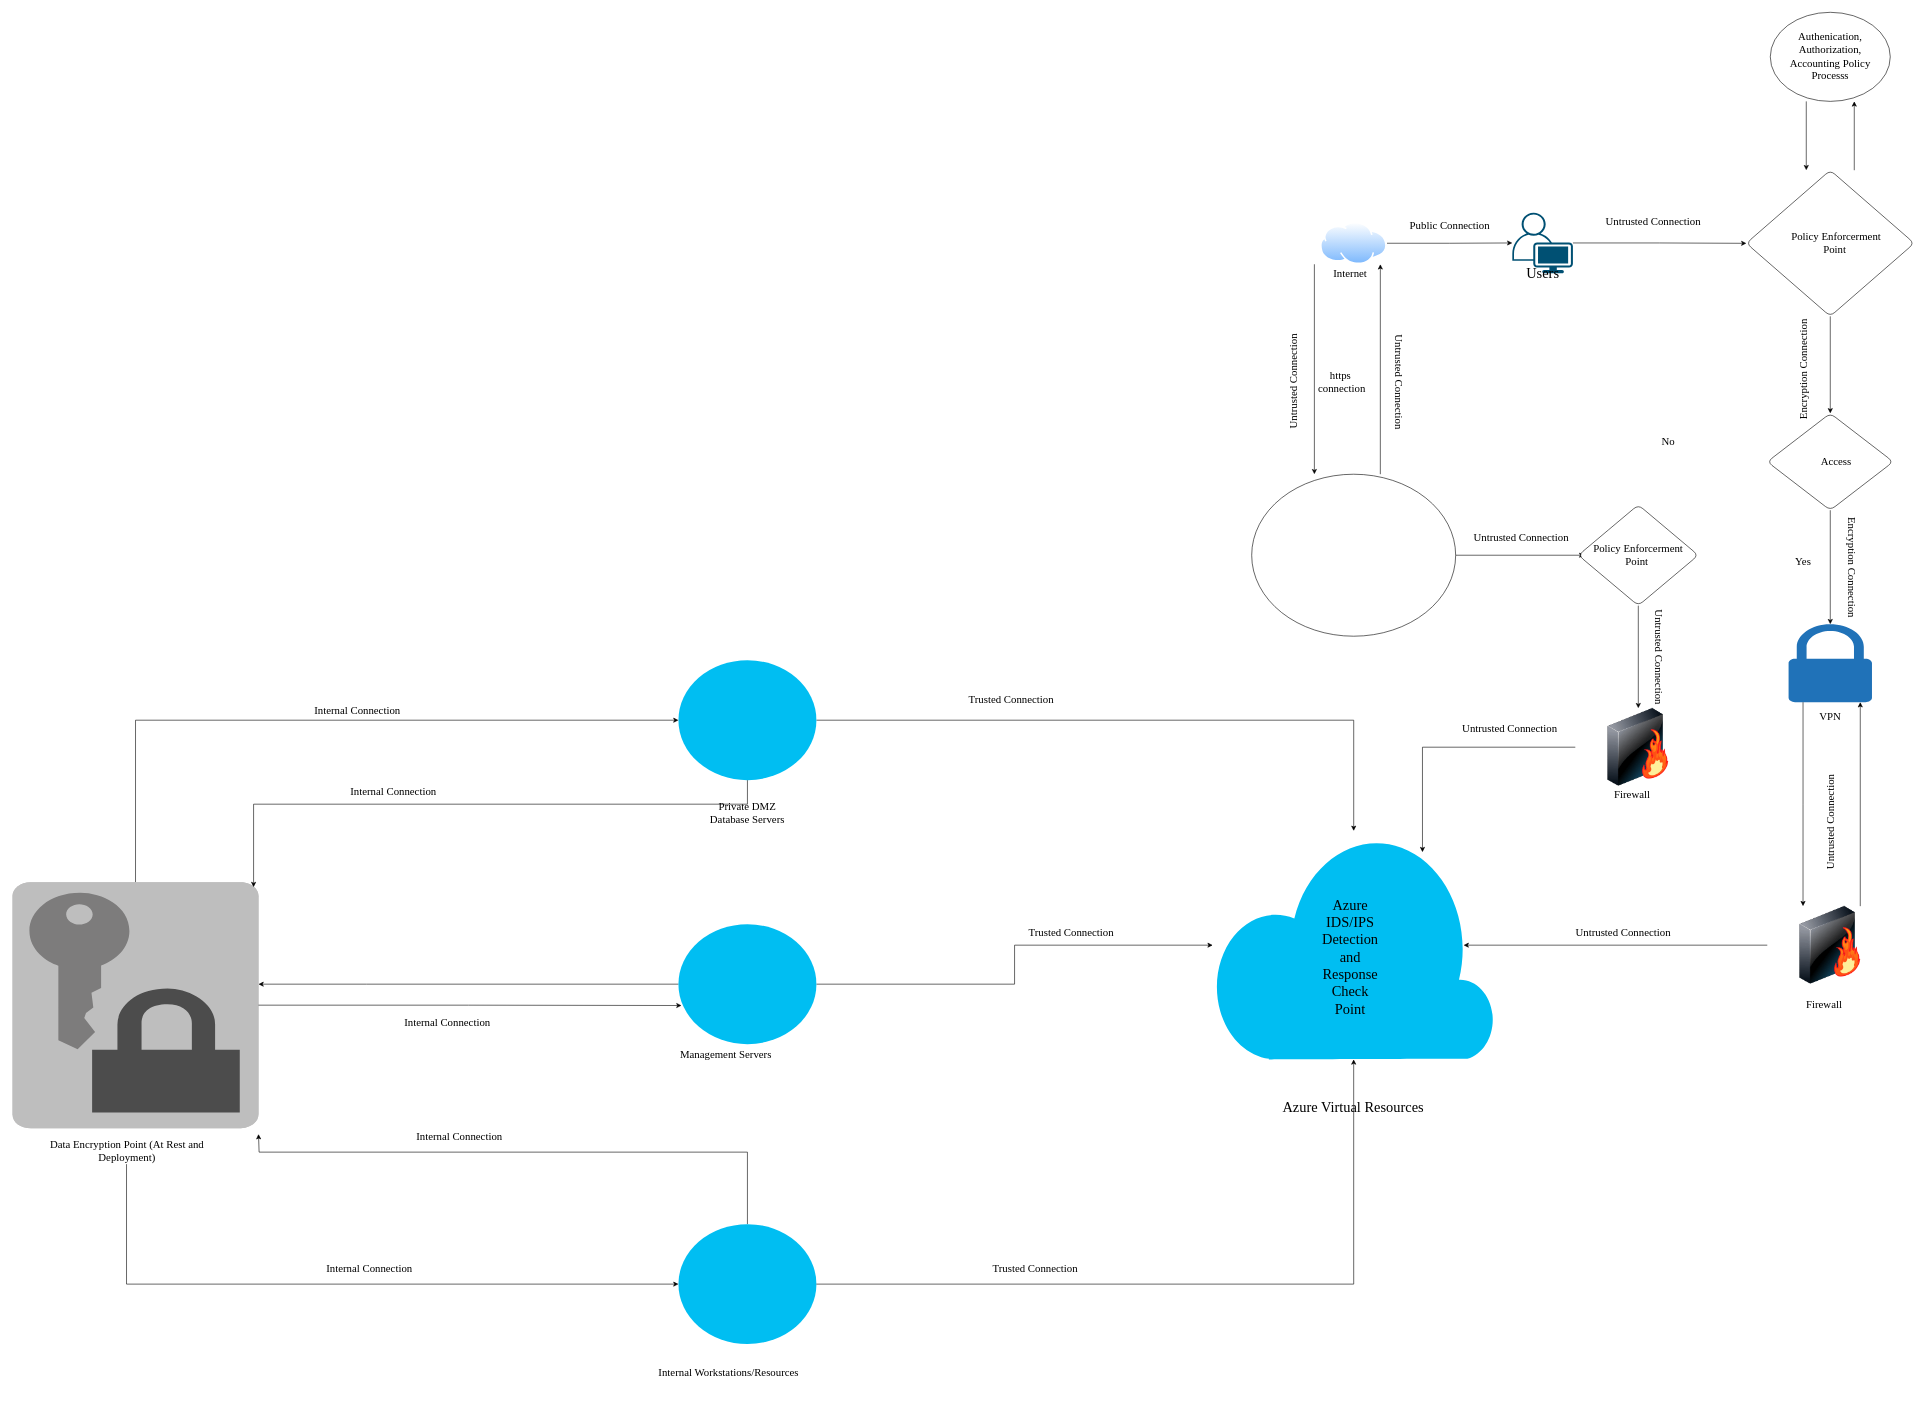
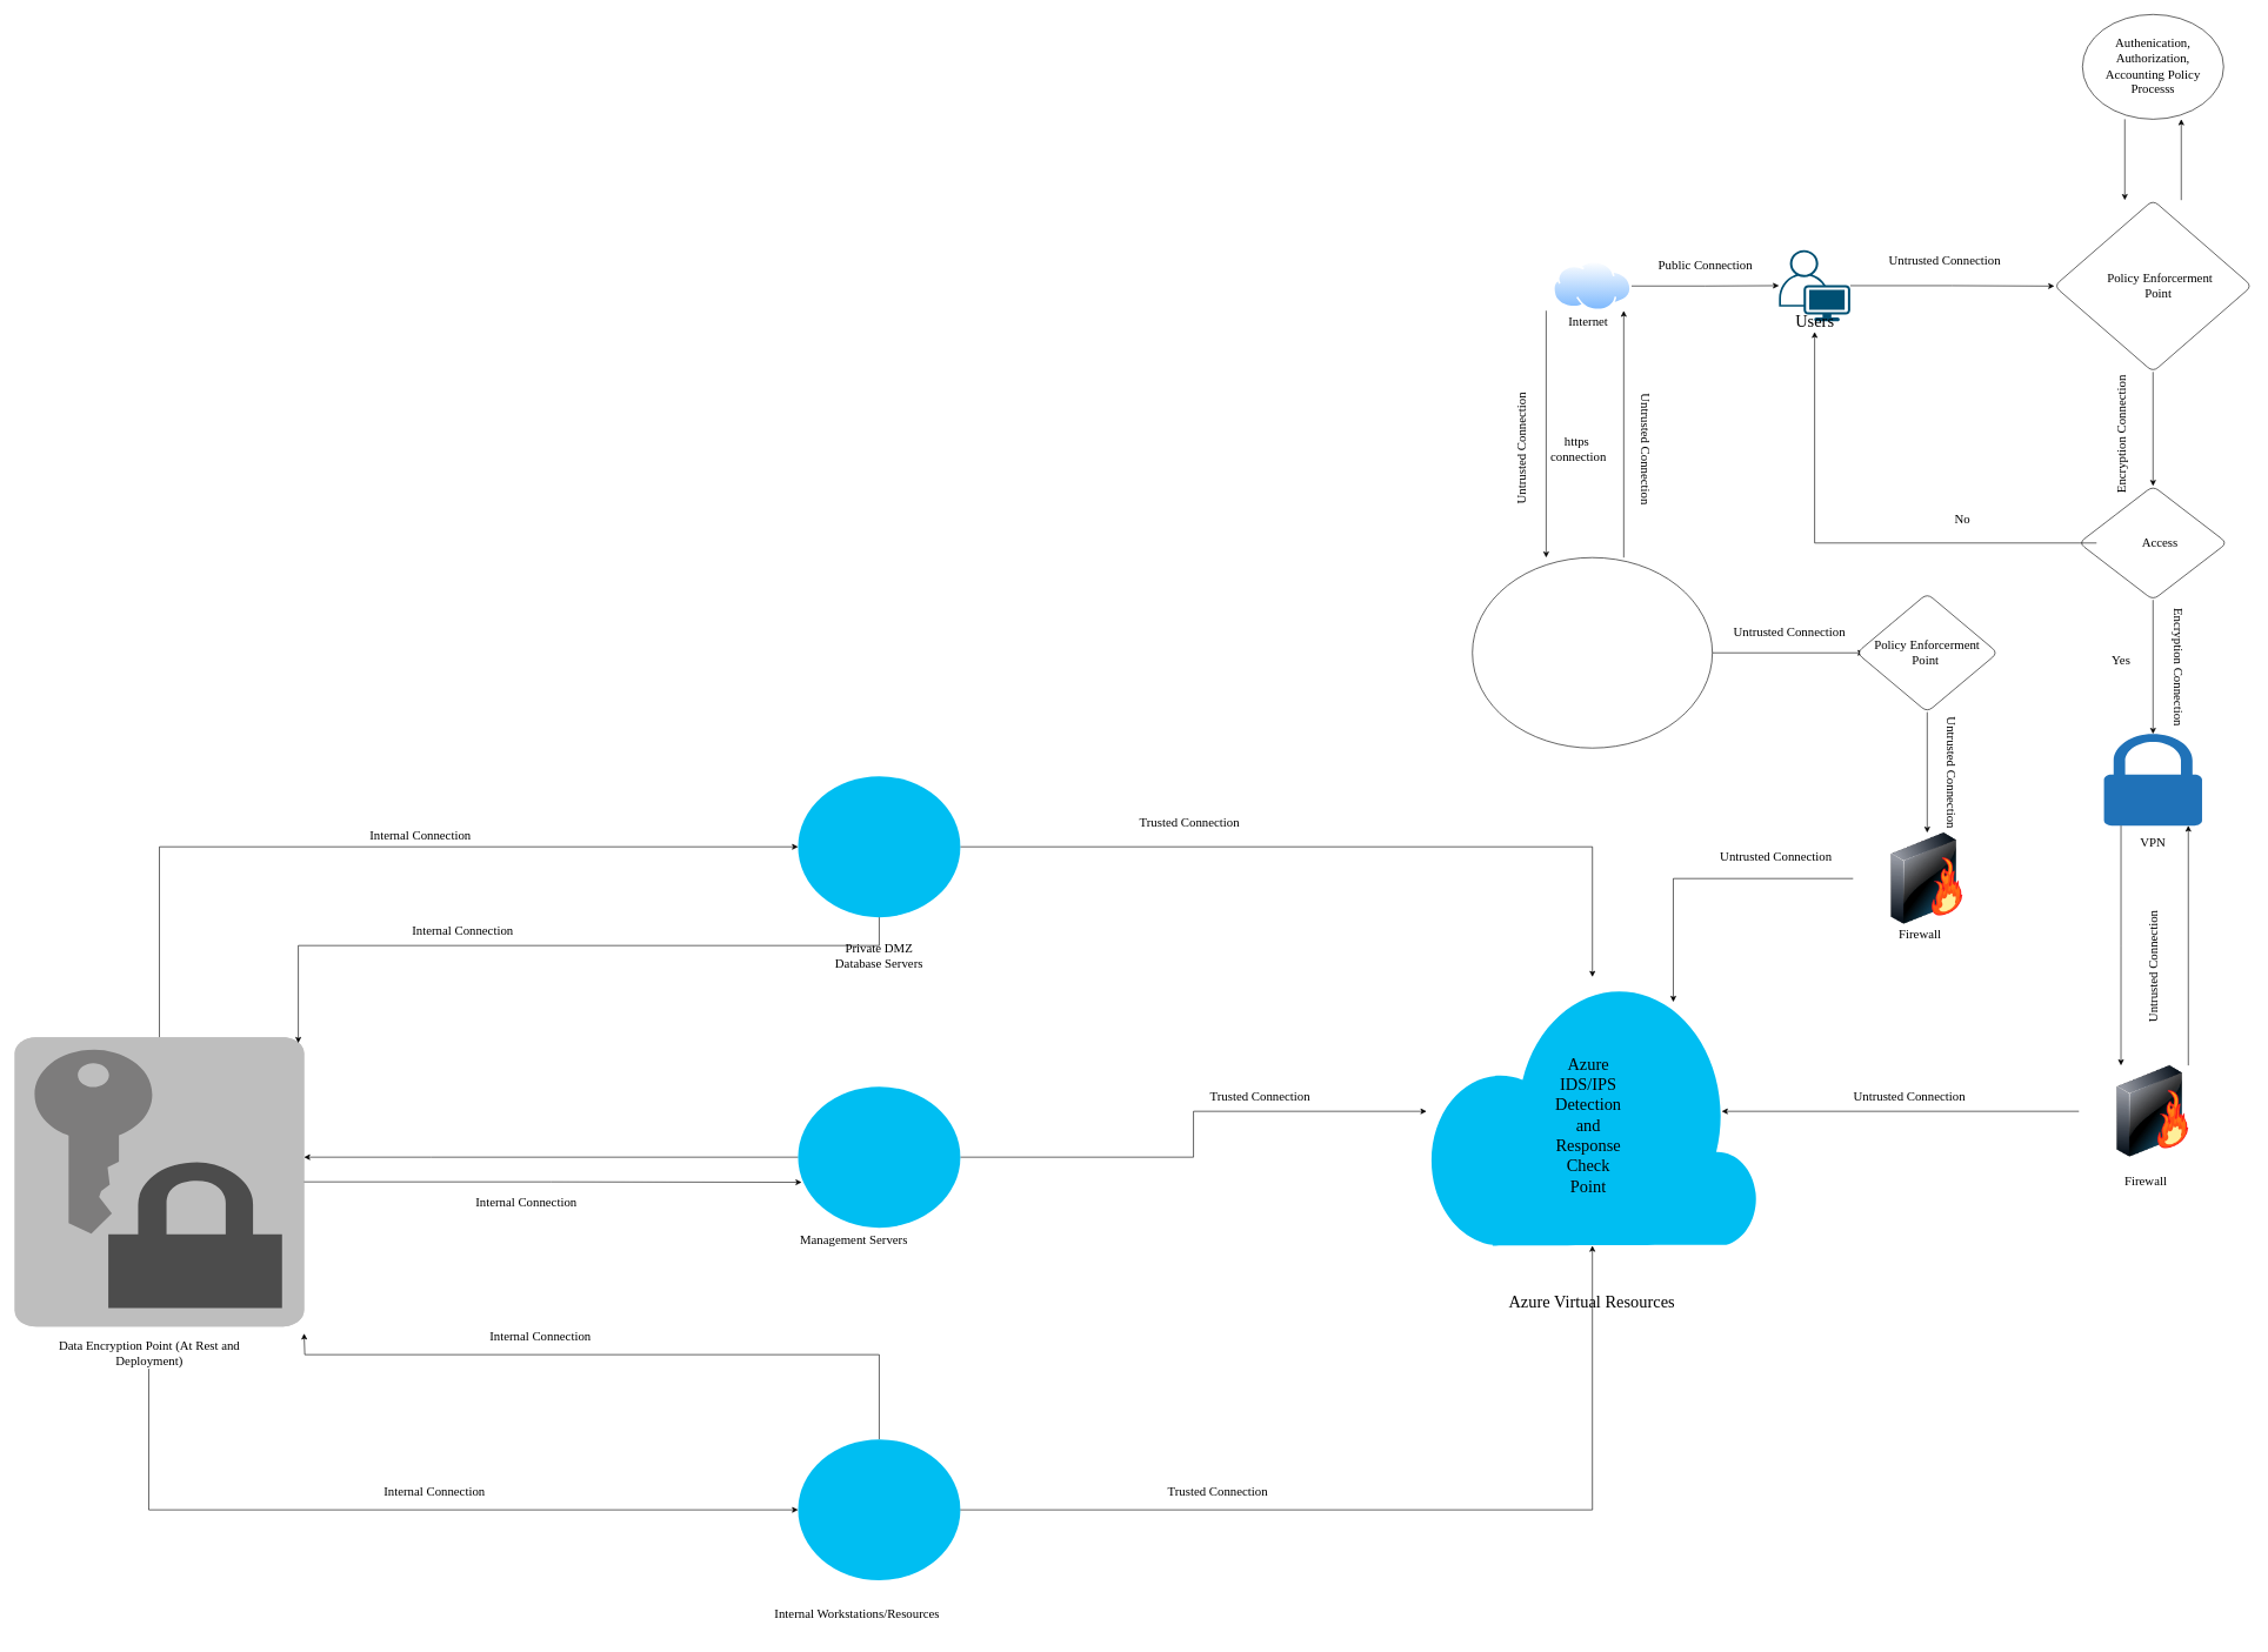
+ <mxCell id="20" style="edgeStyle=orthogonalEdgeStyle;rounded=0;orthogonalLoop=1;jettySize=auto;html=1;entryX=0.5;entryY=1;entryDx=0;entryDy=0;" edge="1" parent="1" source="21" target="4"><mxGeometry relative="1" as="geometry" /></mxCell>
